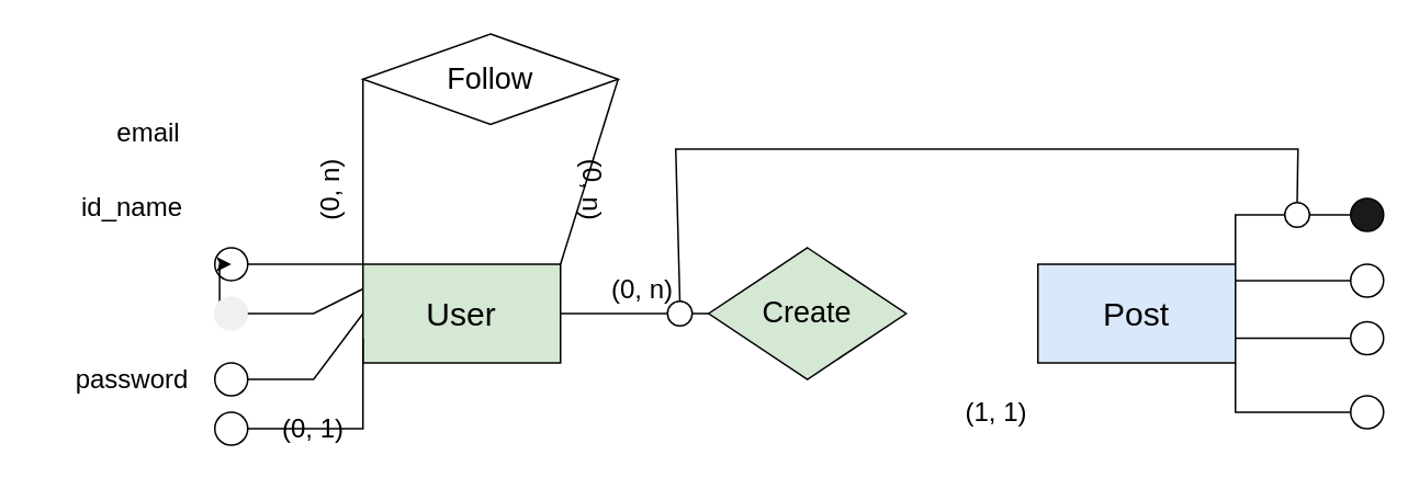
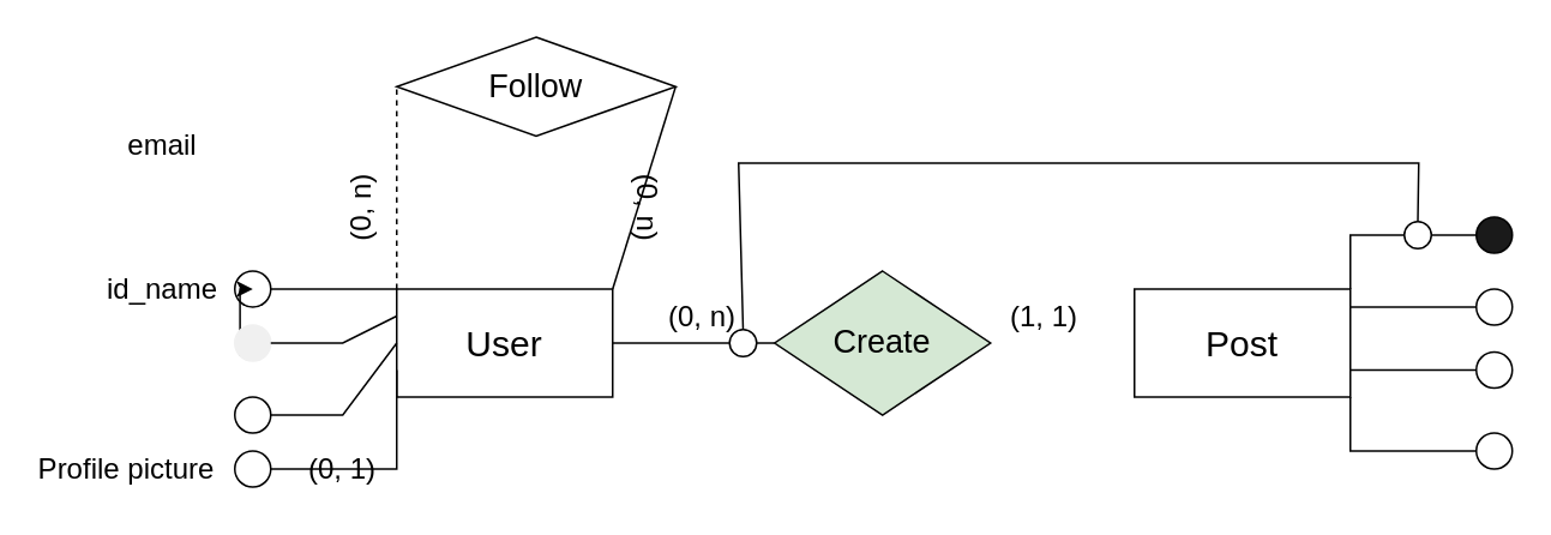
- <mxCell id="8" value="" style="endArrow=none;html=1;rounded=0;exitX=0;exitY=0;exitDx=0;exitDy=0;entryX=0;entryY=0.5;entryDx=0;entryDy=0;" edge="1" parent="1" source="2" target="6"><mxGeometry width="50" height="50" relative="1" as="geometry"><mxPoint x="210" y="160" as="sourcePoint" /><mxPoint x="260" y="110" as="targetPoint" /></mxGeometry></mxCell>
+ <mxCell id="8" value="" style="endArrow=none;html=1;rounded=0;exitX=0;exitY=0;exitDx=0;exitDy=0;entryX=0;entryY=0.5;entryDx=0;entryDy=0;dashed=1;" edge="1" parent="1" source="2" target="6"><mxGeometry width="50" height="50" relative="1" as="geometry"><mxPoint x="210" y="160" as="sourcePoint" /><mxPoint x="260" y="110" as="targetPoint" /></mxGeometry></mxCell>
- <mxCell id="23" value="&lt;span style=&quot;font-size: 16px;&quot;&gt;id_name&lt;/span&gt;" style="text;html=1;strokeColor=none;fillColor=none;align=center;verticalAlign=middle;whiteSpace=wrap;rounded=0;" vertex="1" parent="1"><mxGeometry x="50" y="110" width="60" height="30" as="geometry" /></mxCell>
+ <mxCell id="23" value="&lt;span style=&quot;font-size: 16px;&quot;&gt;id_name&lt;/span&gt;" style="text;html=1;strokeColor=none;fillColor=none;align=center;verticalAlign=middle;whiteSpace=wrap;rounded=0;" vertex="1" parent="1"><mxGeometry x="60" y="145" width="60" height="30" as="geometry" /></mxCell>
- <mxCell id="2" value="&lt;font style=&quot;font-size: 20px;&quot;&gt;User&lt;/font&gt;" style="rounded=0;whiteSpace=wrap;html=1;fillColor=#d5e8d4;" vertex="1" parent="1"><mxGeometry x="220" y="160" width="120" height="60" as="geometry" /></mxCell>
+ <mxCell id="2" value="&lt;font style=&quot;font-size: 20px;&quot;&gt;User&lt;/font&gt;" style="rounded=0;whiteSpace=wrap;html=1;" vertex="1" parent="1"><mxGeometry x="220" y="160" width="120" height="60" as="geometry" /></mxCell>
- <mxCell id="3" value="&lt;span style=&quot;font-size: 20px;&quot;&gt;Post&lt;/span&gt;" style="rounded=0;whiteSpace=wrap;html=1;fillColor=#dae8fc;" vertex="1" parent="1"><mxGeometry x="630" y="160" width="120" height="60" as="geometry" /></mxCell>
+ <mxCell id="3" value="&lt;span style=&quot;font-size: 20px;&quot;&gt;Post&lt;/span&gt;" style="rounded=0;whiteSpace=wrap;html=1;" vertex="1" parent="1"><mxGeometry x="630" y="160" width="120" height="60" as="geometry" /></mxCell>
- <mxCell id="25" value="&lt;span style=&quot;font-size: 16px;&quot;&gt;password&lt;/span&gt;" style="text;html=1;strokeColor=none;fillColor=none;align=center;verticalAlign=middle;whiteSpace=wrap;rounded=0;" vertex="1" parent="1"><mxGeometry x="50" y="215" width="60" height="30" as="geometry" /></mxCell>
- <mxCell id="10" value="&lt;font style=&quot;font-size: 16px;&quot;&gt;(1, 1)&lt;/font&gt;" style="text;html=1;strokeColor=none;fillColor=none;align=center;verticalAlign=middle;whiteSpace=wrap;rounded=0;" vertex="1" parent="1"><mxGeometry x="575" y="235" width="60" height="30" as="geometry" /></mxCell>
+ <mxCell id="10" value="&lt;font style=&quot;font-size: 16px;&quot;&gt;(1, 1)&lt;/font&gt;" style="text;html=1;strokeColor=none;fillColor=none;align=center;verticalAlign=middle;whiteSpace=wrap;rounded=0;" vertex="1" parent="1"><mxGeometry x="550" y="160" width="60" height="30" as="geometry" /></mxCell>
+ <mxCell id="26" value="&lt;span style=&quot;font-size: 16px;&quot;&gt;Profile picture&lt;/span&gt;" style="text;html=1;strokeColor=none;fillColor=none;align=center;verticalAlign=middle;whiteSpace=wrap;rounded=0;" vertex="1" parent="1"><mxGeometry x="20" y="245" width="100" height="30" as="geometry" /></mxCell>
